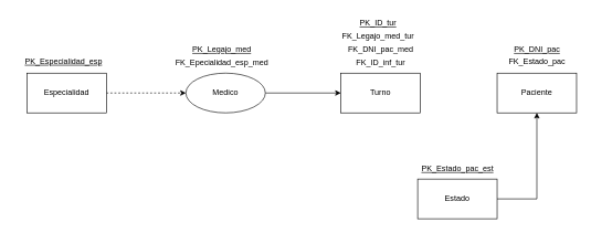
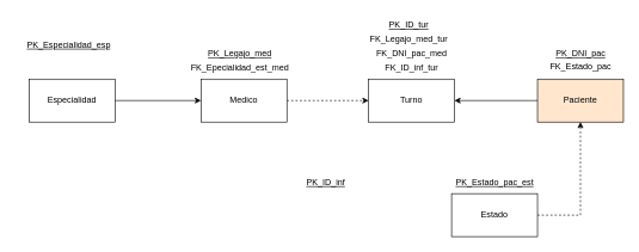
- <mxCell id="16" value="&lt;u&gt;PK_Especialidad_esp&lt;/u&gt;" style="text;html=1;align=center;verticalAlign=middle;resizable=0;points=[];autosize=1;strokeColor=none;fillColor=none;" vertex="1" parent="1"><mxGeometry x="20" y="78" width="150" height="30" as="geometry" /></mxCell>
+ <mxCell id="16" value="&lt;u&gt;PK_Especialidad_esp&lt;/u&gt;" style="text;html=1;align=center;verticalAlign=middle;resizable=0;points=[];autosize=1;strokeColor=none;fillColor=none;" vertex="1" parent="1"><mxGeometry x="20" y="48" width="150" height="30" as="geometry" /></mxCell>
- <mxCell id="17" value="FK_Epecialidad_esp_med" style="text;html=1;align=center;verticalAlign=middle;resizable=0;points=[];autosize=1;strokeColor=none;fillColor=none;" vertex="1" parent="1"><mxGeometry x="249" y="80" width="170" height="30" as="geometry" /></mxCell>
+ <mxCell id="17" value="FK_Epecialidad_est_med" style="text;html=1;align=center;verticalAlign=middle;resizable=0;points=[];autosize=1;strokeColor=none;fillColor=none;" vertex="1" parent="1"><mxGeometry x="249" y="80" width="170" height="30" as="geometry" /></mxCell>
- <mxCell id="14" style="edgeStyle=orthogonalEdgeStyle;rounded=0;orthogonalLoop=1;jettySize=auto;html=1;exitX=1;exitY=0.5;exitDx=0;exitDy=0;entryX=0;entryY=0.5;entryDx=0;entryDy=0;dashed=1;" edge="1" parent="1" source="15" target="3"><mxGeometry relative="1" as="geometry" /></mxCell>
+ <mxCell id="14" style="edgeStyle=orthogonalEdgeStyle;rounded=0;orthogonalLoop=1;jettySize=auto;html=1;exitX=1;exitY=0.5;exitDx=0;exitDy=0;entryX=0;entryY=0.5;entryDx=0;entryDy=0;" edge="1" parent="1" source="15" target="3"><mxGeometry relative="1" as="geometry" /></mxCell>
- <mxCell id="3" value="&lt;div&gt;Medico&lt;/div&gt;" style="ellipse;whiteSpace=wrap;html=1;" parent="1" vertex="1"><mxGeometry x="280" y="110" width="120" height="60" as="geometry" /></mxCell>
+ <mxCell id="3" value="&lt;div&gt;Medico&lt;/div&gt;" style="rounded=0;whiteSpace=wrap;html=1;" parent="1" vertex="1"><mxGeometry x="280" y="110" width="120" height="60" as="geometry" /></mxCell>
- <mxCell id="2" style="edgeStyle=orthogonalEdgeStyle;rounded=0;orthogonalLoop=1;jettySize=auto;html=1;exitX=1;exitY=0.5;exitDx=0;exitDy=0;entryX=0;entryY=0.5;entryDx=0;entryDy=0;" parent="1" source="3" target="6" edge="1"><mxGeometry relative="1" as="geometry" /></mxCell>
+ <mxCell id="2" style="edgeStyle=orthogonalEdgeStyle;rounded=0;orthogonalLoop=1;jettySize=auto;html=1;exitX=1;exitY=0.5;exitDx=0;exitDy=0;entryX=0;entryY=0.5;entryDx=0;entryDy=0;dashed=1;" parent="1" source="3" target="6" edge="1"><mxGeometry relative="1" as="geometry" /></mxCell>
+ <mxCell id="4" style="edgeStyle=orthogonalEdgeStyle;rounded=0;orthogonalLoop=1;jettySize=auto;html=1;exitX=0;exitY=0.5;exitDx=0;exitDy=0;entryX=1;entryY=0.5;entryDx=0;entryDy=0;" parent="1" source="5" target="6" edge="1"><mxGeometry relative="1" as="geometry" /></mxCell>
- <mxCell id="5" value="&lt;div&gt;Paciente&lt;/div&gt;" style="rounded=0;whiteSpace=wrap;html=1;" parent="1" vertex="1"><mxGeometry x="750" y="110" width="120" height="60" as="geometry" /></mxCell>
+ <mxCell id="5" value="&lt;div&gt;Paciente&lt;/div&gt;" style="rounded=0;whiteSpace=wrap;html=1;fillColor=#ffe6cc;" parent="1" vertex="1"><mxGeometry x="750" y="110" width="120" height="60" as="geometry" /></mxCell>
+ <mxCell id="12" value="&lt;u&gt;PK_ID_inf&lt;/u&gt;" style="text;html=1;align=center;verticalAlign=middle;resizable=0;points=[];autosize=1;strokeColor=none;fillColor=none;" parent="1" vertex="1"><mxGeometry x="414" y="240" width="80" height="30" as="geometry" /></mxCell>
- <mxCell id="18" style="edgeStyle=orthogonalEdgeStyle;rounded=0;orthogonalLoop=1;jettySize=auto;html=1;exitX=1;exitY=0.5;exitDx=0;exitDy=0;entryX=0.5;entryY=1;entryDx=0;entryDy=0;" edge="1" parent="1" source="19" target="5"><mxGeometry relative="1" as="geometry" /></mxCell>
+ <mxCell id="18" style="edgeStyle=orthogonalEdgeStyle;rounded=0;orthogonalLoop=1;jettySize=auto;html=1;exitX=1;exitY=0.5;exitDx=0;exitDy=0;entryX=0.5;entryY=1;entryDx=0;entryDy=0;dashed=1;" edge="1" parent="1" source="19" target="5"><mxGeometry relative="1" as="geometry" /></mxCell>
